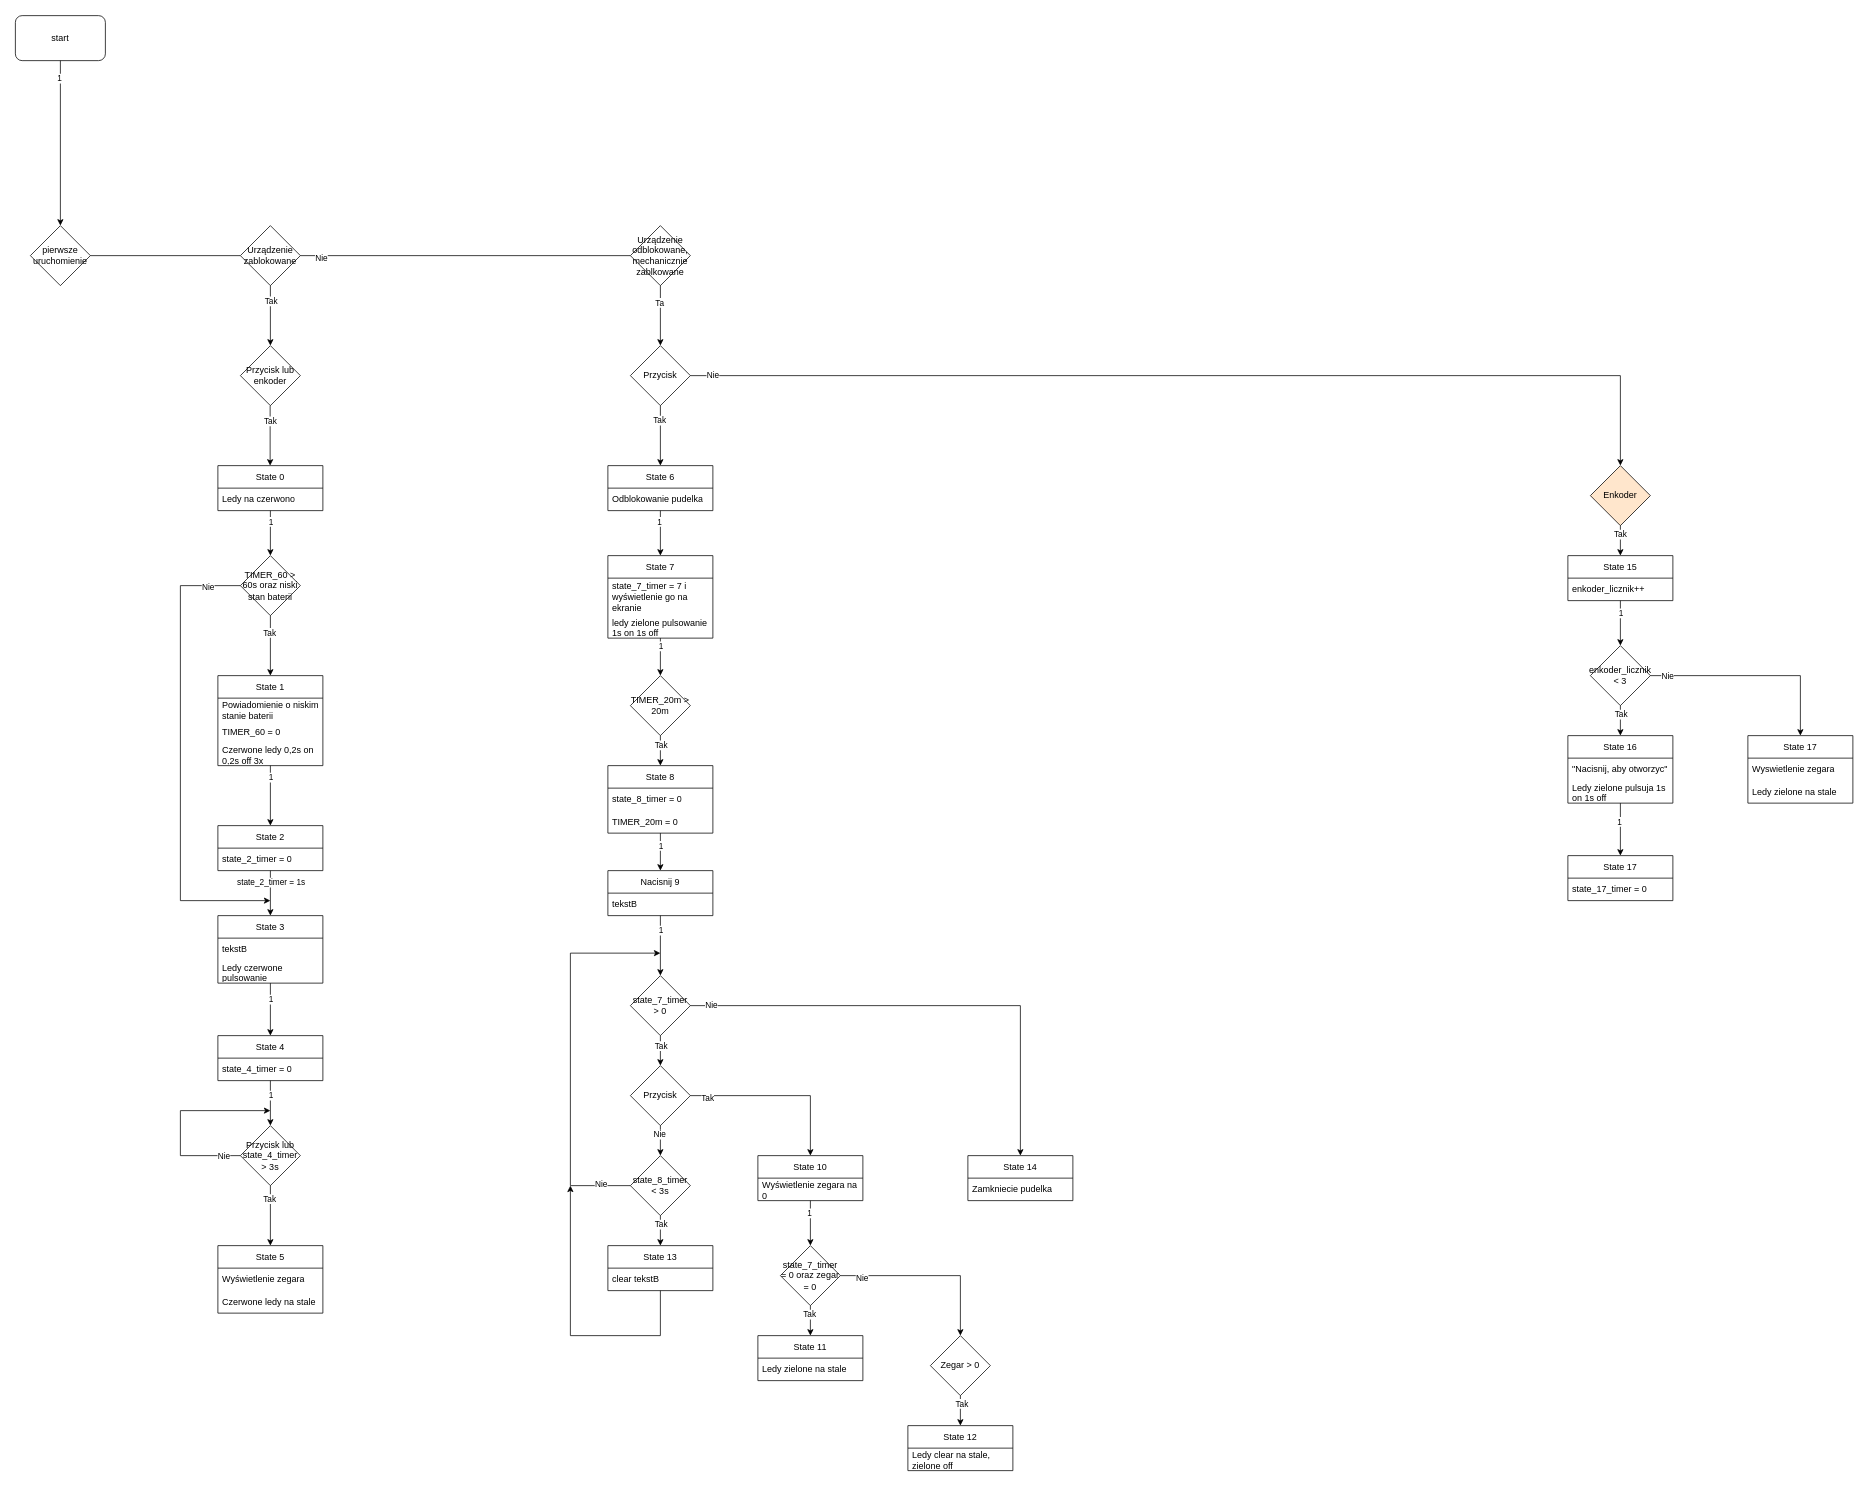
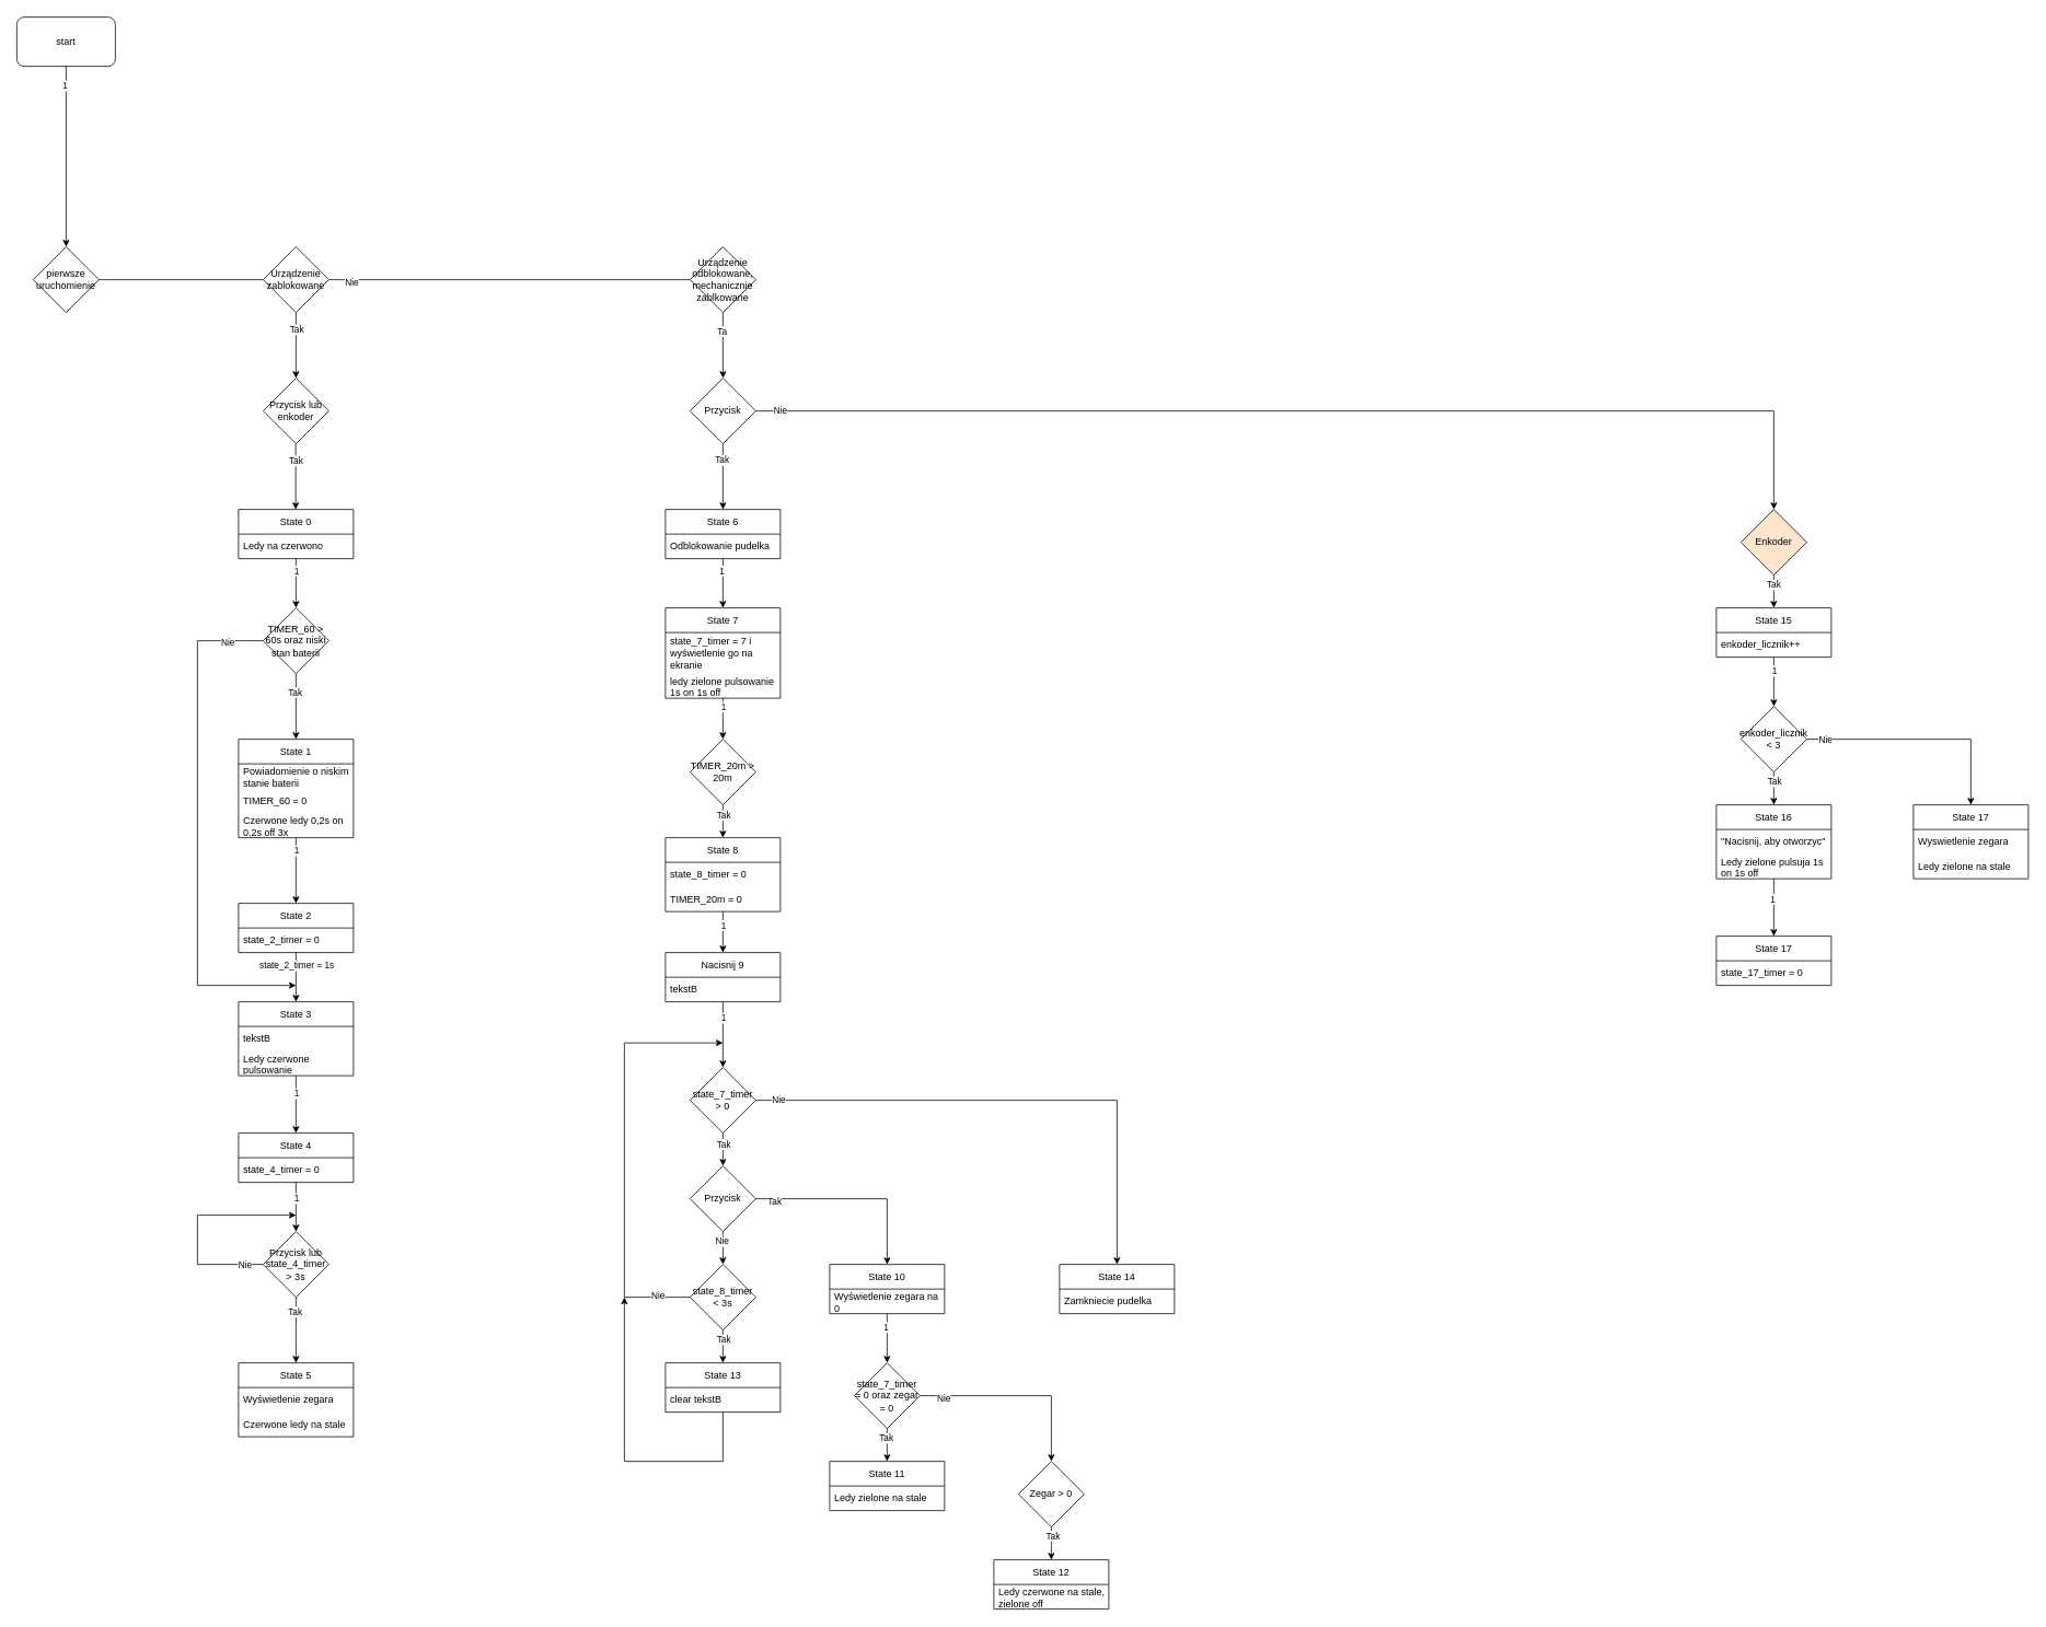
- <mxCell id="107" value="Ledy clear na stale, zielone off" style="text;strokeColor=none;fillColor=none;align=left;verticalAlign=middle;spacingLeft=4;spacingRight=4;overflow=hidden;points=[[0,0.5],[1,0.5]];portConstraint=eastwest;rotatable=0;whiteSpace=wrap;html=1;" parent="106" vertex="1"><mxGeometry y="30" width="140" height="30" as="geometry" /></mxCell>
+ <mxCell id="107" value="Ledy czerwone na stale, zielone off" style="text;strokeColor=none;fillColor=none;align=left;verticalAlign=middle;spacingLeft=4;spacingRight=4;overflow=hidden;points=[[0,0.5],[1,0.5]];portConstraint=eastwest;rotatable=0;whiteSpace=wrap;html=1;" parent="106" vertex="1"><mxGeometry y="30" width="140" height="30" as="geometry" /></mxCell>
